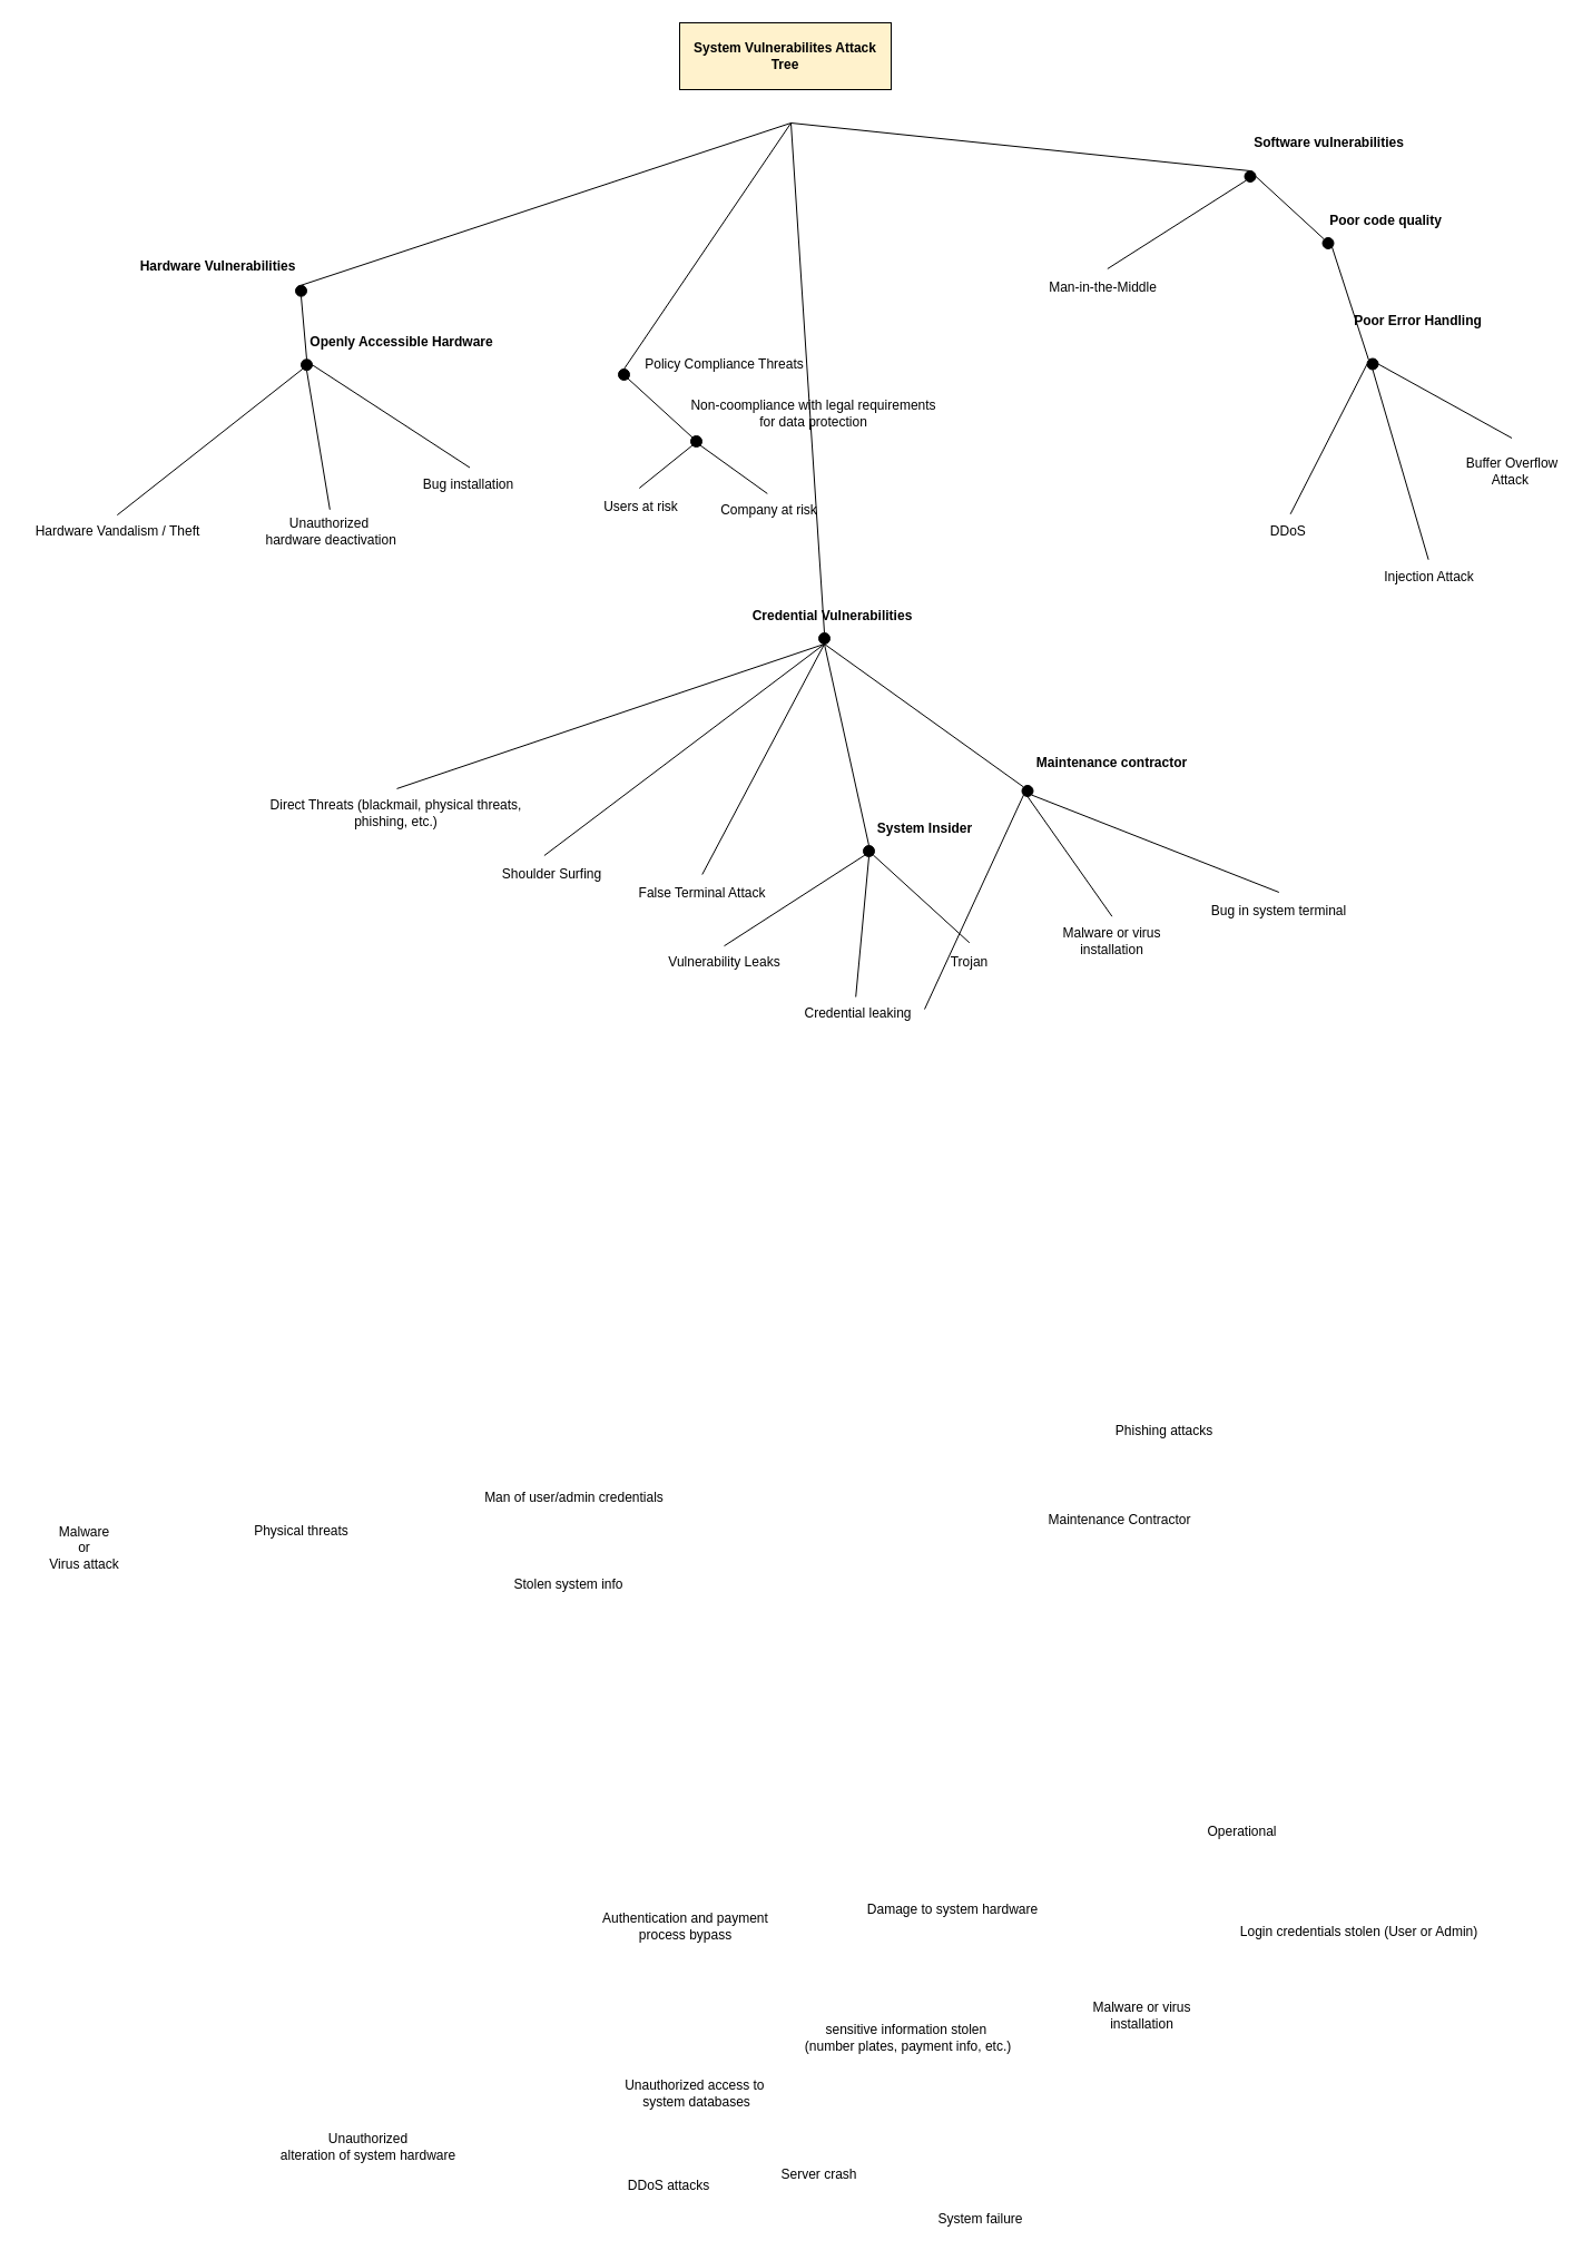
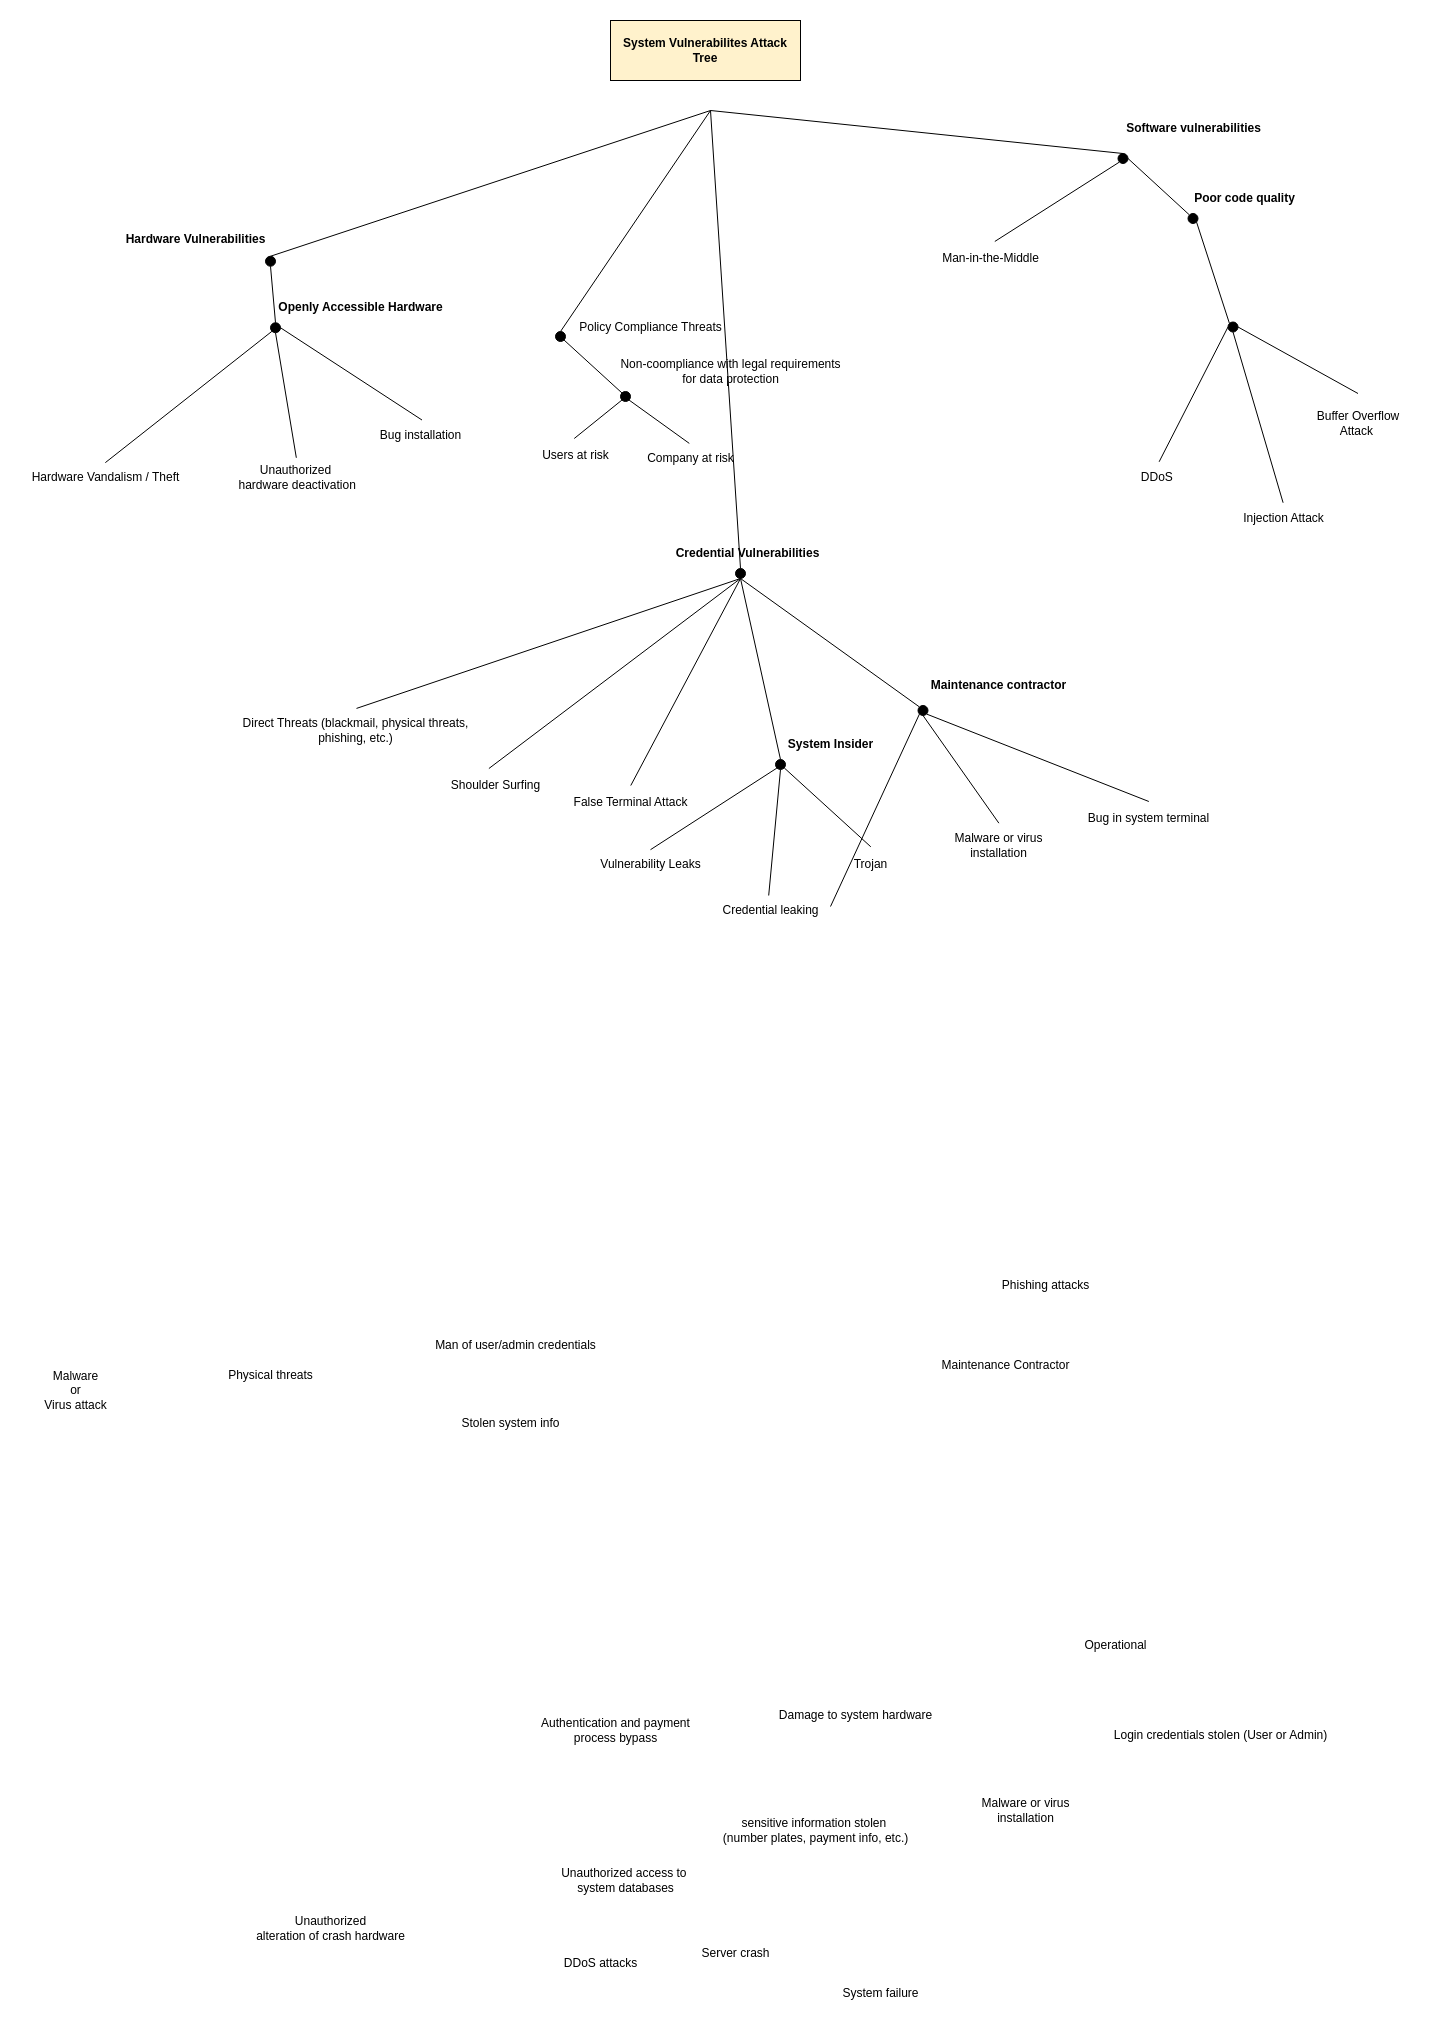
- <mxCell id="64" value="&lt;b&gt;Poor Error Handling&lt;/b&gt;" style="text;html=1;align=center;verticalAlign=middle;resizable=0;points=[];autosize=1;strokeColor=none;fillColor=none;" vertex="1" parent="1"><mxGeometry x="1202.5" y="273" width="140" height="30" as="geometry" /></mxCell>
- <mxCell id="3" value="Unauthorized&lt;br&gt;alteration of system hardware" style="text;html=1;align=center;verticalAlign=middle;resizable=0;points=[];autosize=1;strokeColor=none;fillColor=none;" parent="1" vertex="1"><mxGeometry x="240" y="1908" width="180" height="40" as="geometry" /></mxCell>
+ <mxCell id="3" value="Unauthorized&lt;br&gt;alteration of crash hardware" style="text;html=1;align=center;verticalAlign=middle;resizable=0;points=[];autosize=1;strokeColor=none;fillColor=none;" parent="1" vertex="1"><mxGeometry x="240" y="1908" width="180" height="40" as="geometry" /></mxCell>
